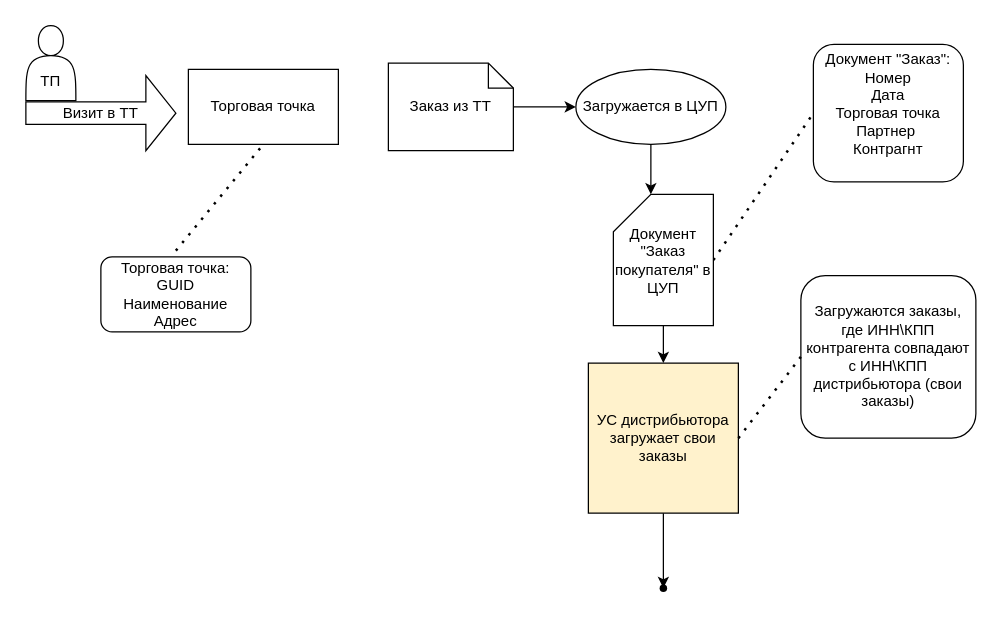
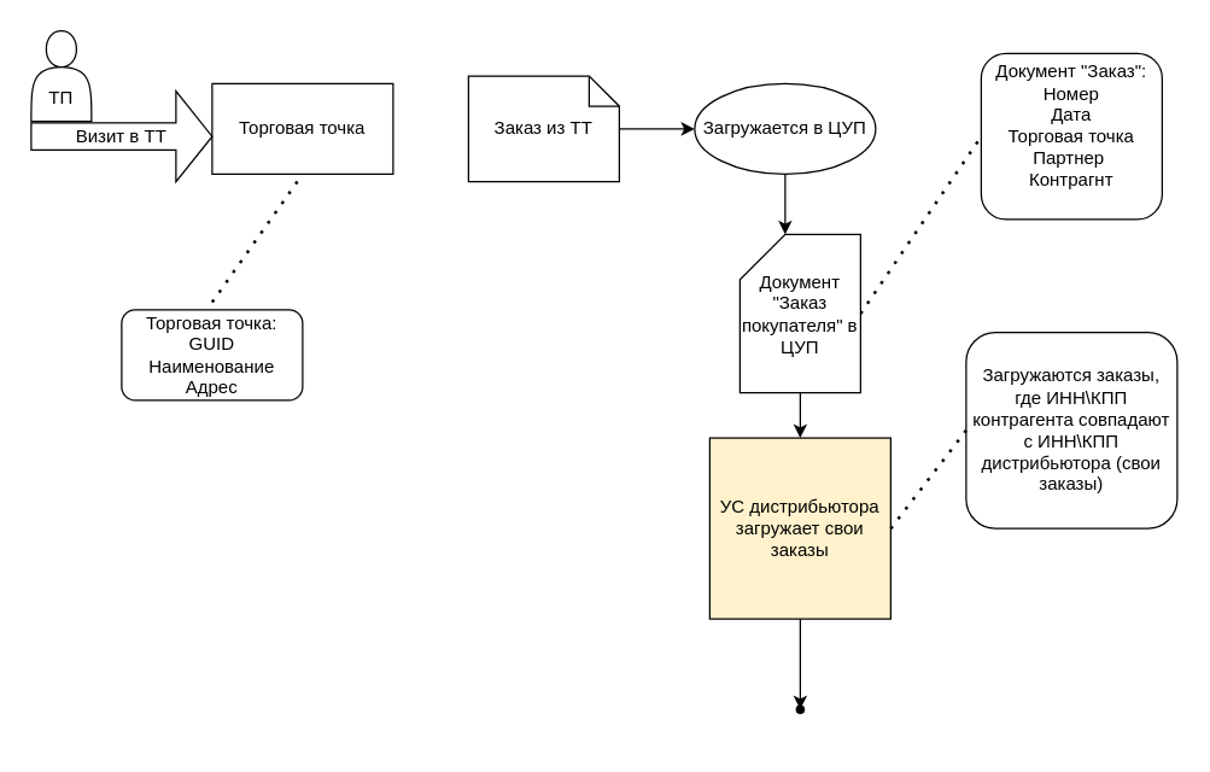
- <mxCell id="2" value="Торговая точка" style="whiteSpace=wrap;html=1;align=center;treeFolding=1;treeMoving=1;newEdgeStyle={&quot;edgeStyle&quot;:&quot;elbowEdgeStyle&quot;,&quot;startArrow&quot;:&quot;none&quot;,&quot;endArrow&quot;:&quot;none&quot;};" vertex="1" parent="1"><mxGeometry x="150" y="55" width="120" height="60" as="geometry" /></mxCell>
+ <mxCell id="2" value="Торговая точка" style="whiteSpace=wrap;html=1;align=center;treeFolding=1;treeMoving=1;newEdgeStyle={&quot;edgeStyle&quot;:&quot;elbowEdgeStyle&quot;,&quot;startArrow&quot;:&quot;none&quot;,&quot;endArrow&quot;:&quot;none&quot;};" vertex="1" parent="1"><mxGeometry x="140" y="55" width="120" height="60" as="geometry" /></mxCell>
